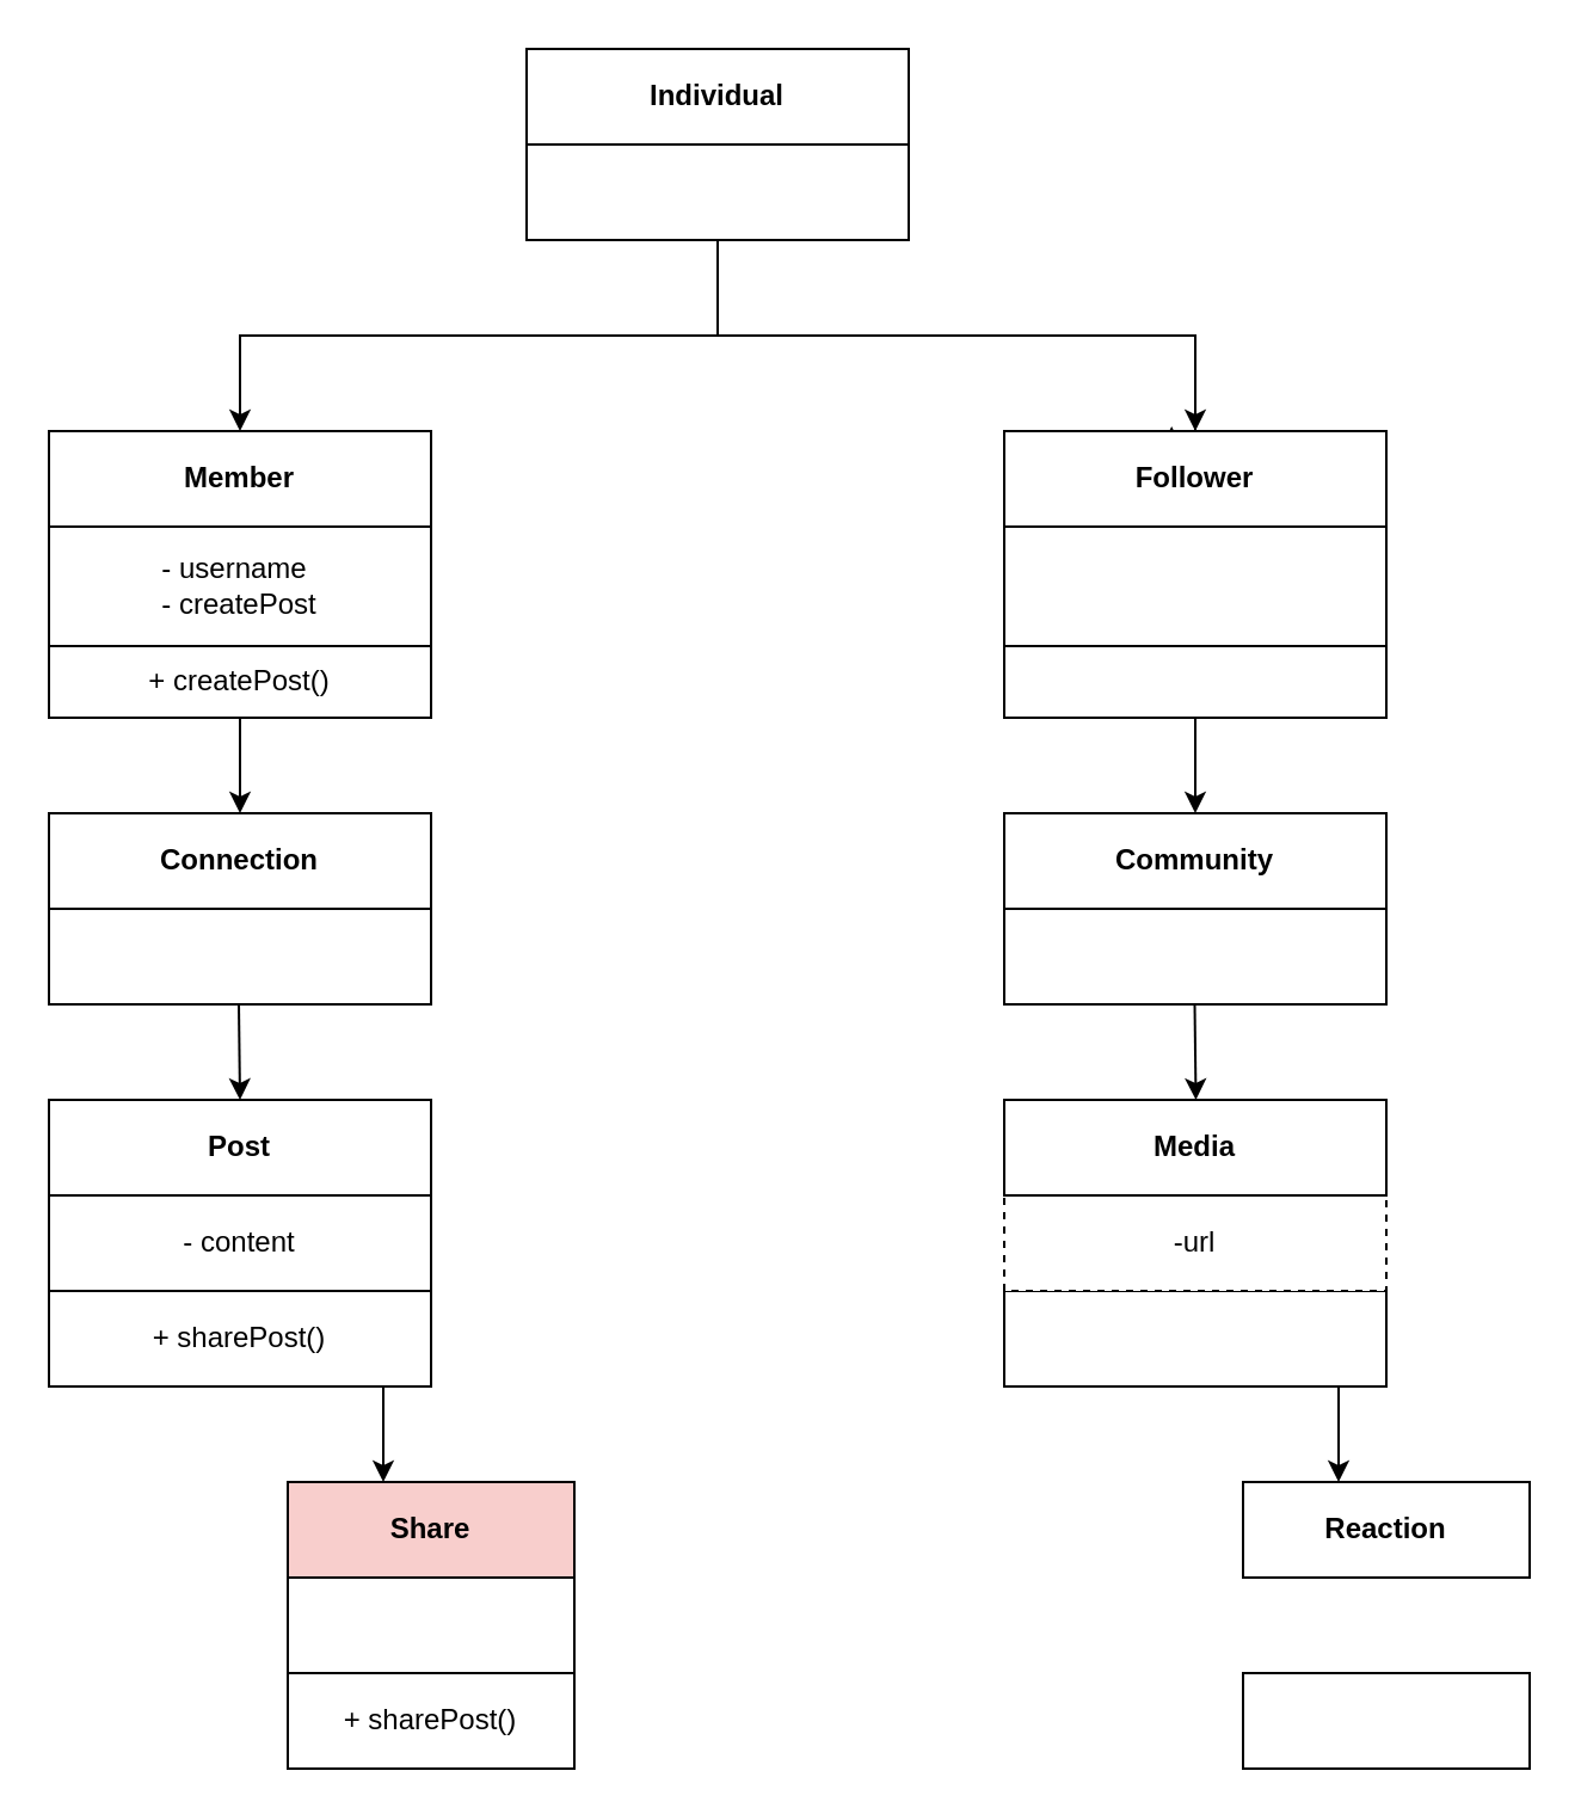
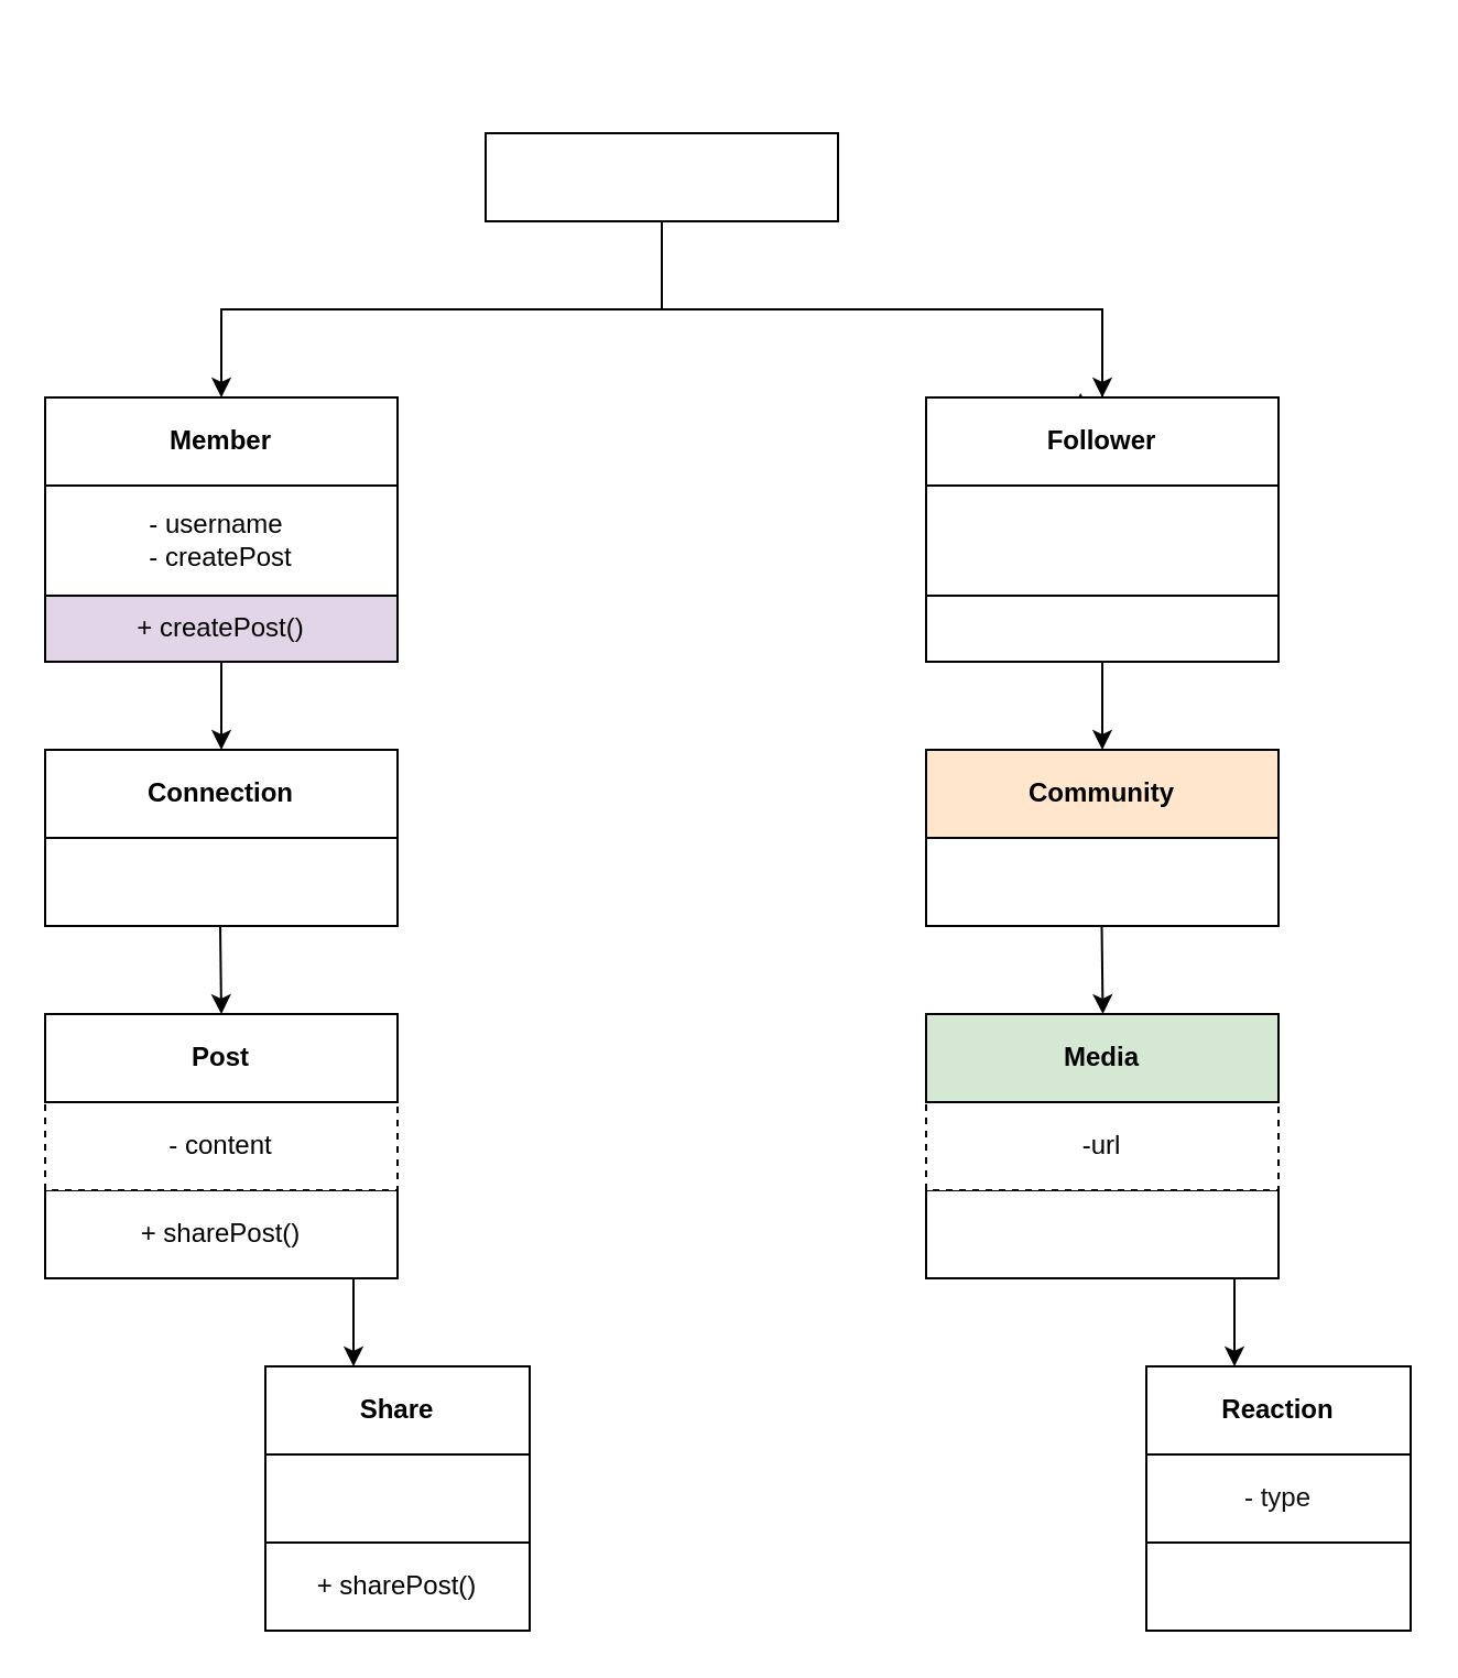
- <mxCell id="2" value="Individual" style="rounded=0;whiteSpace=wrap;html=1;fontStyle=1" vertex="1" parent="1"><mxGeometry x="220" y="20" width="160" height="40" as="geometry" /></mxCell>
- <mxCell id="8" value="&lt;div style=&quot;text-align: justify;&quot;&gt;+ createPost()&lt;/div&gt;" style="rounded=0;whiteSpace=wrap;html=1;" vertex="1" parent="1"><mxGeometry x="20" y="270" width="160" height="30" as="geometry" /></mxCell>
+ <mxCell id="8" value="&lt;div style=&quot;text-align: justify;&quot;&gt;+ createPost()&lt;/div&gt;" style="rounded=0;whiteSpace=wrap;html=1;fillColor=#e1d5e7;" vertex="1" parent="1"><mxGeometry x="20" y="270" width="160" height="30" as="geometry" /></mxCell>
- <mxCell id="20" value="Community" style="rounded=0;whiteSpace=wrap;html=1;fontStyle=1" vertex="1" parent="1"><mxGeometry x="420" y="340" width="160" height="40" as="geometry" /></mxCell>
+ <mxCell id="20" value="Community" style="rounded=0;whiteSpace=wrap;html=1;fontStyle=1;fillColor=#ffe6cc;" vertex="1" parent="1"><mxGeometry x="420" y="340" width="160" height="40" as="geometry" /></mxCell>
- <mxCell id="30" value="Media" style="rounded=0;whiteSpace=wrap;html=1;fontStyle=1" vertex="1" parent="1"><mxGeometry x="420" y="460" width="160" height="40" as="geometry" /></mxCell>
+ <mxCell id="30" value="Media" style="rounded=0;whiteSpace=wrap;html=1;fontStyle=1;fillColor=#d5e8d4;" vertex="1" parent="1"><mxGeometry x="420" y="460" width="160" height="40" as="geometry" /></mxCell>
- <mxCell id="25" value="&lt;div style=&quot;text-align: justify;&quot;&gt;- content&lt;/div&gt;" style="rounded=0;whiteSpace=wrap;html=1;" vertex="1" parent="1"><mxGeometry x="20" y="500" width="160" height="40" as="geometry" /></mxCell>
+ <mxCell id="25" value="&lt;div style=&quot;text-align: justify;&quot;&gt;- content&lt;/div&gt;" style="rounded=0;whiteSpace=wrap;html=1;dashed=1;" vertex="1" parent="1"><mxGeometry x="20" y="500" width="160" height="40" as="geometry" /></mxCell>
- <mxCell id="32" value="Share" style="rounded=0;whiteSpace=wrap;html=1;fontStyle=1;fillColor=#f8cecc;" vertex="1" parent="1"><mxGeometry x="120" y="620" width="120" height="40" as="geometry" /></mxCell>
+ <mxCell id="32" value="Share" style="rounded=0;whiteSpace=wrap;html=1;fontStyle=1" vertex="1" parent="1"><mxGeometry x="120" y="620" width="120" height="40" as="geometry" /></mxCell>
+ <mxCell id="37" value="- type" style="rounded=0;whiteSpace=wrap;html=1;fontColor=#121212;" vertex="1" parent="1"><mxGeometry x="520" y="660" width="120" height="40" as="geometry" /></mxCell>
